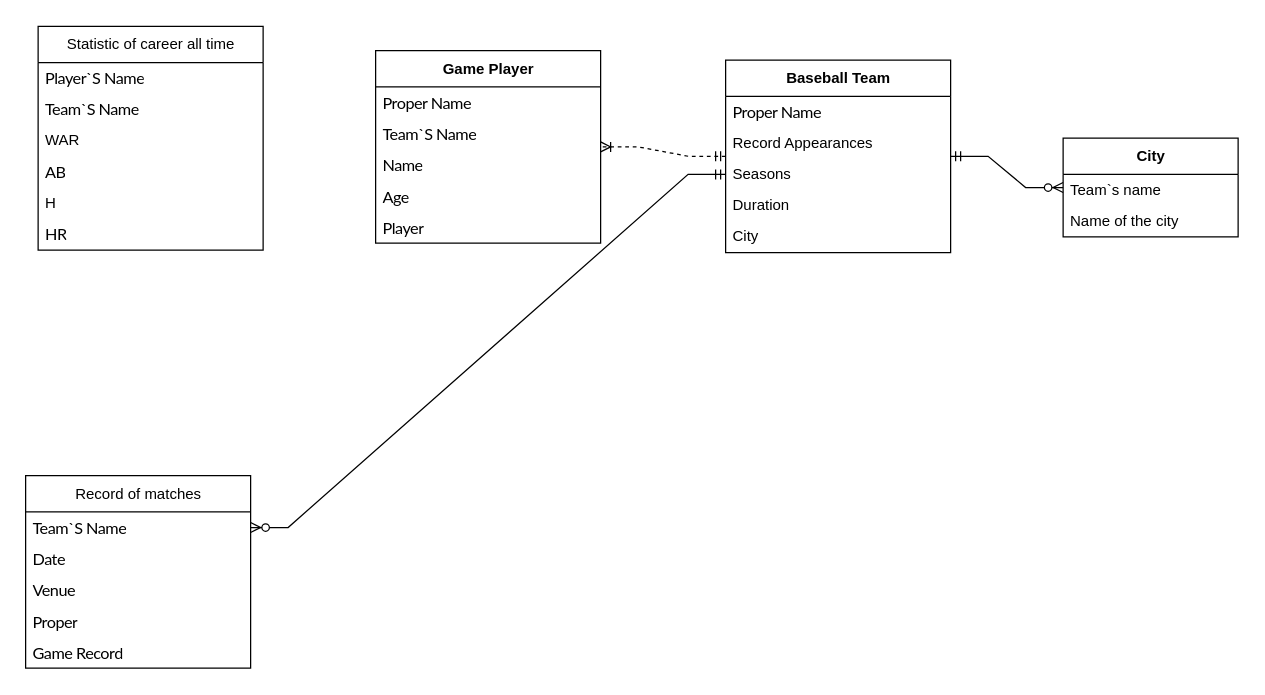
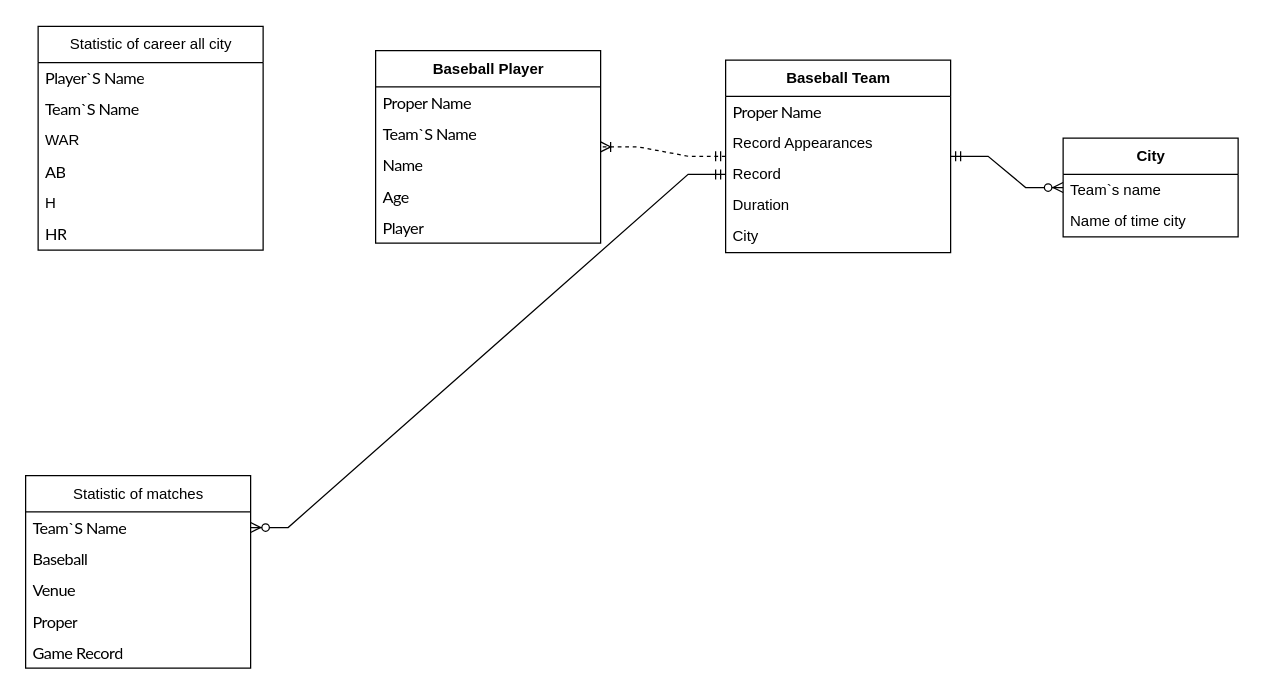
- <mxCell id="14" value="&lt;span style=&quot;font-weight: 400&quot;&gt;Statistic of career all time&lt;/span&gt;" style="swimlane;fontStyle=1;align=center;verticalAlign=middle;childLayout=stackLayout;horizontal=1;startSize=29;horizontalStack=0;resizeParent=1;resizeParentMax=0;resizeLast=0;collapsible=0;marginBottom=0;html=1;" parent="1" vertex="1"><mxGeometry x="30" y="20.5" width="180" height="179" as="geometry" /></mxCell>
+ <mxCell id="14" value="&lt;span style=&quot;font-weight: 400&quot;&gt;Statistic of career all city&lt;/span&gt;" style="swimlane;fontStyle=1;align=center;verticalAlign=middle;childLayout=stackLayout;horizontal=1;startSize=29;horizontalStack=0;resizeParent=1;resizeParentMax=0;resizeLast=0;collapsible=0;marginBottom=0;html=1;" parent="1" vertex="1"><mxGeometry x="30" y="20.5" width="180" height="179" as="geometry" /></mxCell>
- <mxCell id="2" value="Game Player" style="swimlane;fontStyle=1;align=center;verticalAlign=middle;childLayout=stackLayout;horizontal=1;startSize=29;horizontalStack=0;resizeParent=1;resizeParentMax=0;resizeLast=0;collapsible=0;marginBottom=0;html=1;" parent="1" vertex="1"><mxGeometry x="300" y="40" width="180" height="154" as="geometry" /></mxCell>
+ <mxCell id="2" value="Baseball Player" style="swimlane;fontStyle=1;align=center;verticalAlign=middle;childLayout=stackLayout;horizontal=1;startSize=29;horizontalStack=0;resizeParent=1;resizeParentMax=0;resizeLast=0;collapsible=0;marginBottom=0;html=1;" parent="1" vertex="1"><mxGeometry x="300" y="40" width="180" height="154" as="geometry" /></mxCell>
- <mxCell id="11" value="Seasons" style="text;html=1;strokeColor=none;fillColor=none;align=left;verticalAlign=middle;spacingLeft=4;spacingRight=4;overflow=hidden;rotatable=0;points=[[0,0.5],[1,0.5]];portConstraint=eastwest;" parent="8" vertex="1"><mxGeometry y="79" width="180" height="25" as="geometry" /></mxCell>
+ <mxCell id="11" value="Record" style="text;html=1;strokeColor=none;fillColor=none;align=left;verticalAlign=middle;spacingLeft=4;spacingRight=4;overflow=hidden;rotatable=0;points=[[0,0.5],[1,0.5]];portConstraint=eastwest;" parent="8" vertex="1"><mxGeometry y="79" width="180" height="25" as="geometry" /></mxCell>
- <mxCell id="30" value="Name of the city" style="text;html=1;strokeColor=none;fillColor=none;align=left;verticalAlign=middle;spacingLeft=4;spacingRight=4;overflow=hidden;rotatable=0;points=[[0,0.5],[1,0.5]];portConstraint=eastwest;" parent="28" vertex="1"><mxGeometry y="54" width="140" height="25" as="geometry" /></mxCell>
+ <mxCell id="30" value="Name of time city" style="text;html=1;strokeColor=none;fillColor=none;align=left;verticalAlign=middle;spacingLeft=4;spacingRight=4;overflow=hidden;rotatable=0;points=[[0,0.5],[1,0.5]];portConstraint=eastwest;" parent="28" vertex="1"><mxGeometry y="54" width="140" height="25" as="geometry" /></mxCell>
- <mxCell id="21" value="&lt;span style=&quot;font-weight: 400&quot;&gt;Record of matches&lt;/span&gt;" style="swimlane;fontStyle=1;align=center;verticalAlign=middle;childLayout=stackLayout;horizontal=1;startSize=29;horizontalStack=0;resizeParent=1;resizeParentMax=0;resizeLast=0;collapsible=0;marginBottom=0;html=1;" parent="1" vertex="1"><mxGeometry x="20" y="380" width="180" height="154" as="geometry" /></mxCell>
+ <mxCell id="21" value="&lt;span style=&quot;font-weight: 400&quot;&gt;Statistic of matches&lt;/span&gt;" style="swimlane;fontStyle=1;align=center;verticalAlign=middle;childLayout=stackLayout;horizontal=1;startSize=29;horizontalStack=0;resizeParent=1;resizeParentMax=0;resizeLast=0;collapsible=0;marginBottom=0;html=1;" parent="1" vertex="1"><mxGeometry x="20" y="380" width="180" height="154" as="geometry" /></mxCell>
- <mxCell id="23" value="&lt;div style=&quot;text-align: center&quot;&gt;&lt;font face=&quot;lato, sans-serif&quot;&gt;&lt;span style=&quot;font-size: 13px ; letter-spacing: -0.4px ; text-transform: capitalize&quot;&gt;Date&lt;/span&gt;&lt;/font&gt;&lt;br&gt;&lt;/div&gt;" style="text;html=1;strokeColor=none;fillColor=none;align=left;verticalAlign=middle;spacingLeft=4;spacingRight=4;overflow=hidden;rotatable=0;points=[[0,0.5],[1,0.5]];portConstraint=eastwest;" parent="21" vertex="1"><mxGeometry y="54" width="180" height="25" as="geometry" /></mxCell>
+ <mxCell id="23" value="&lt;div style=&quot;text-align: center&quot;&gt;&lt;font face=&quot;lato, sans-serif&quot;&gt;&lt;span style=&quot;font-size: 13px ; letter-spacing: -0.4px ; text-transform: capitalize&quot;&gt;Baseball&lt;/span&gt;&lt;/font&gt;&lt;br&gt;&lt;/div&gt;" style="text;html=1;strokeColor=none;fillColor=none;align=left;verticalAlign=middle;spacingLeft=4;spacingRight=4;overflow=hidden;rotatable=0;points=[[0,0.5],[1,0.5]];portConstraint=eastwest;" parent="21" vertex="1"><mxGeometry y="54" width="180" height="25" as="geometry" /></mxCell>
